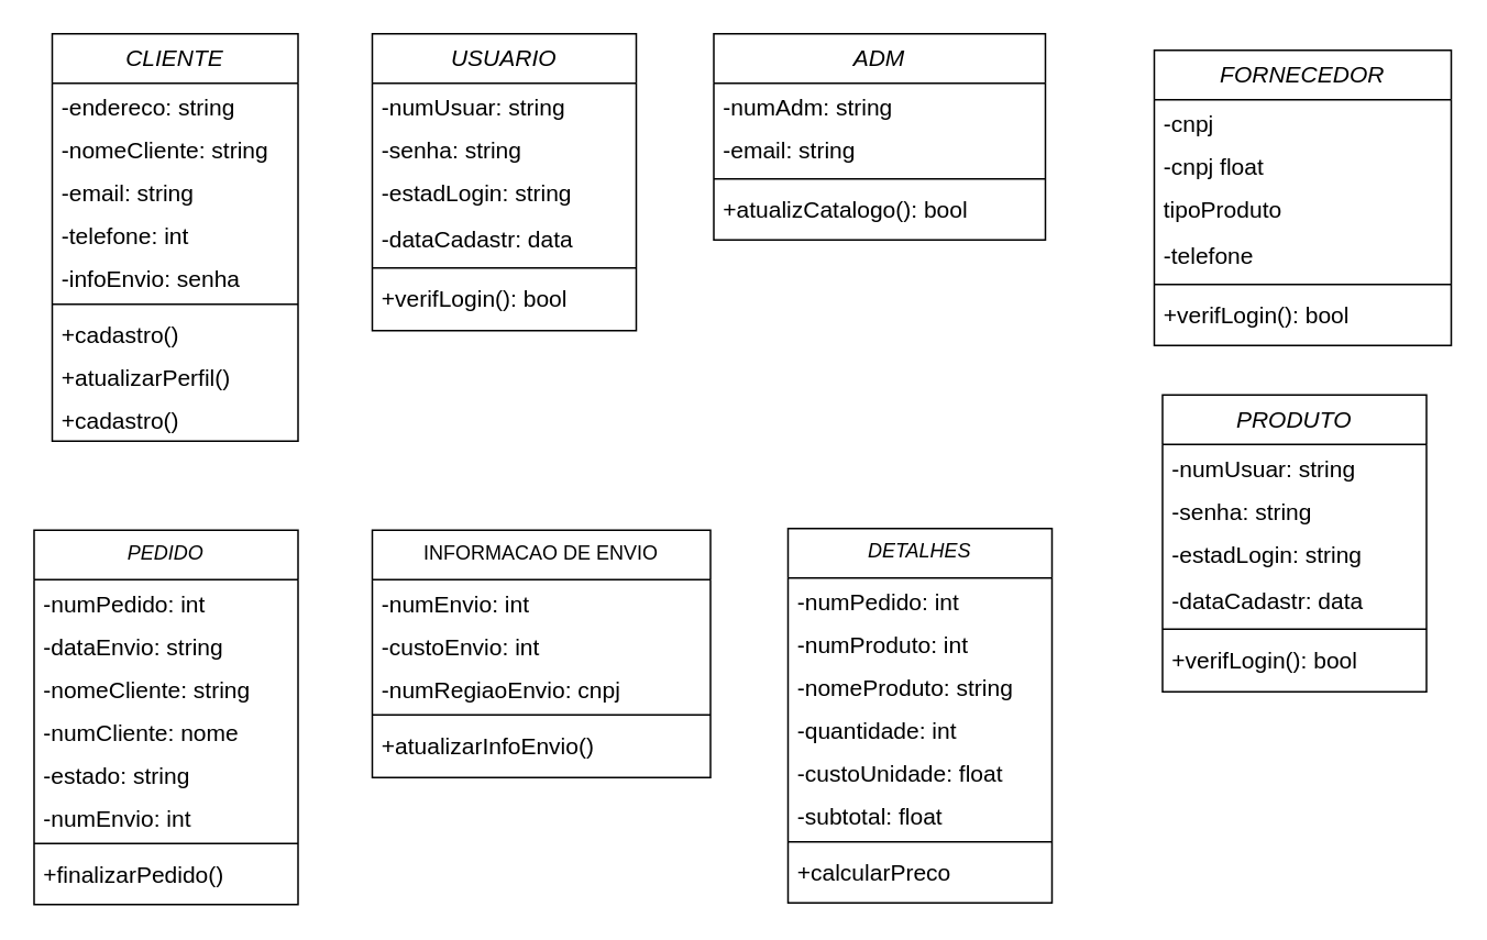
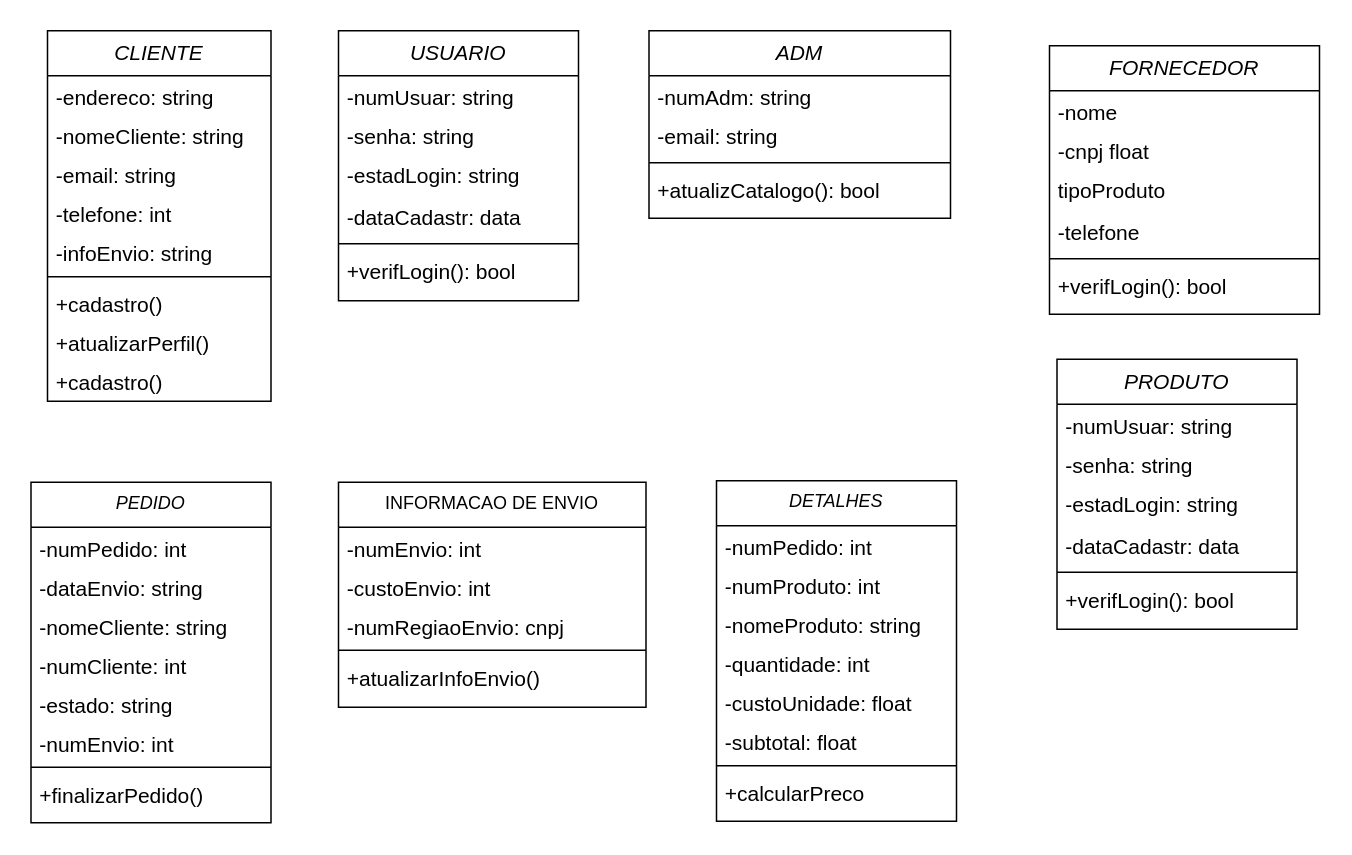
- <mxCell id="34" value="-cnpj" style="text;align=left;verticalAlign=top;spacingLeft=4;spacingRight=4;overflow=hidden;rotatable=0;points=[[0,0.5],[1,0.5]];portConstraint=eastwest;shadow=0;glass=0;fontSize=14;" vertex="1" parent="33"><mxGeometry y="30" width="180" height="26" as="geometry" /></mxCell>
+ <mxCell id="34" value="-nome" style="text;align=left;verticalAlign=top;spacingLeft=4;spacingRight=4;overflow=hidden;rotatable=0;points=[[0,0.5],[1,0.5]];portConstraint=eastwest;shadow=0;glass=0;fontSize=14;" vertex="1" parent="33"><mxGeometry y="30" width="180" height="26" as="geometry" /></mxCell>
- <mxCell id="7" value="-infoEnvio: senha" style="text;align=left;verticalAlign=top;spacingLeft=4;spacingRight=4;overflow=hidden;rotatable=0;points=[[0,0.5],[1,0.5]];portConstraint=eastwest;shadow=0;glass=0;fontSize=14;" vertex="1" parent="2"><mxGeometry y="134" width="149" height="26" as="geometry" /></mxCell>
+ <mxCell id="7" value="-infoEnvio: string" style="text;align=left;verticalAlign=top;spacingLeft=4;spacingRight=4;overflow=hidden;rotatable=0;points=[[0,0.5],[1,0.5]];portConstraint=eastwest;shadow=0;glass=0;fontSize=14;" vertex="1" parent="2"><mxGeometry y="134" width="149" height="26" as="geometry" /></mxCell>
- <mxCell id="28" value="-numCliente: nome" style="text;align=left;verticalAlign=top;spacingLeft=4;spacingRight=4;overflow=hidden;rotatable=0;points=[[0,0.5],[1,0.5]];portConstraint=eastwest;shadow=0;glass=0;fontSize=14;" vertex="1" parent="24"><mxGeometry y="108" width="160" height="26" as="geometry" /></mxCell>
+ <mxCell id="28" value="-numCliente: int" style="text;align=left;verticalAlign=top;spacingLeft=4;spacingRight=4;overflow=hidden;rotatable=0;points=[[0,0.5],[1,0.5]];portConstraint=eastwest;shadow=0;glass=0;fontSize=14;" vertex="1" parent="24"><mxGeometry y="108" width="160" height="26" as="geometry" /></mxCell>
